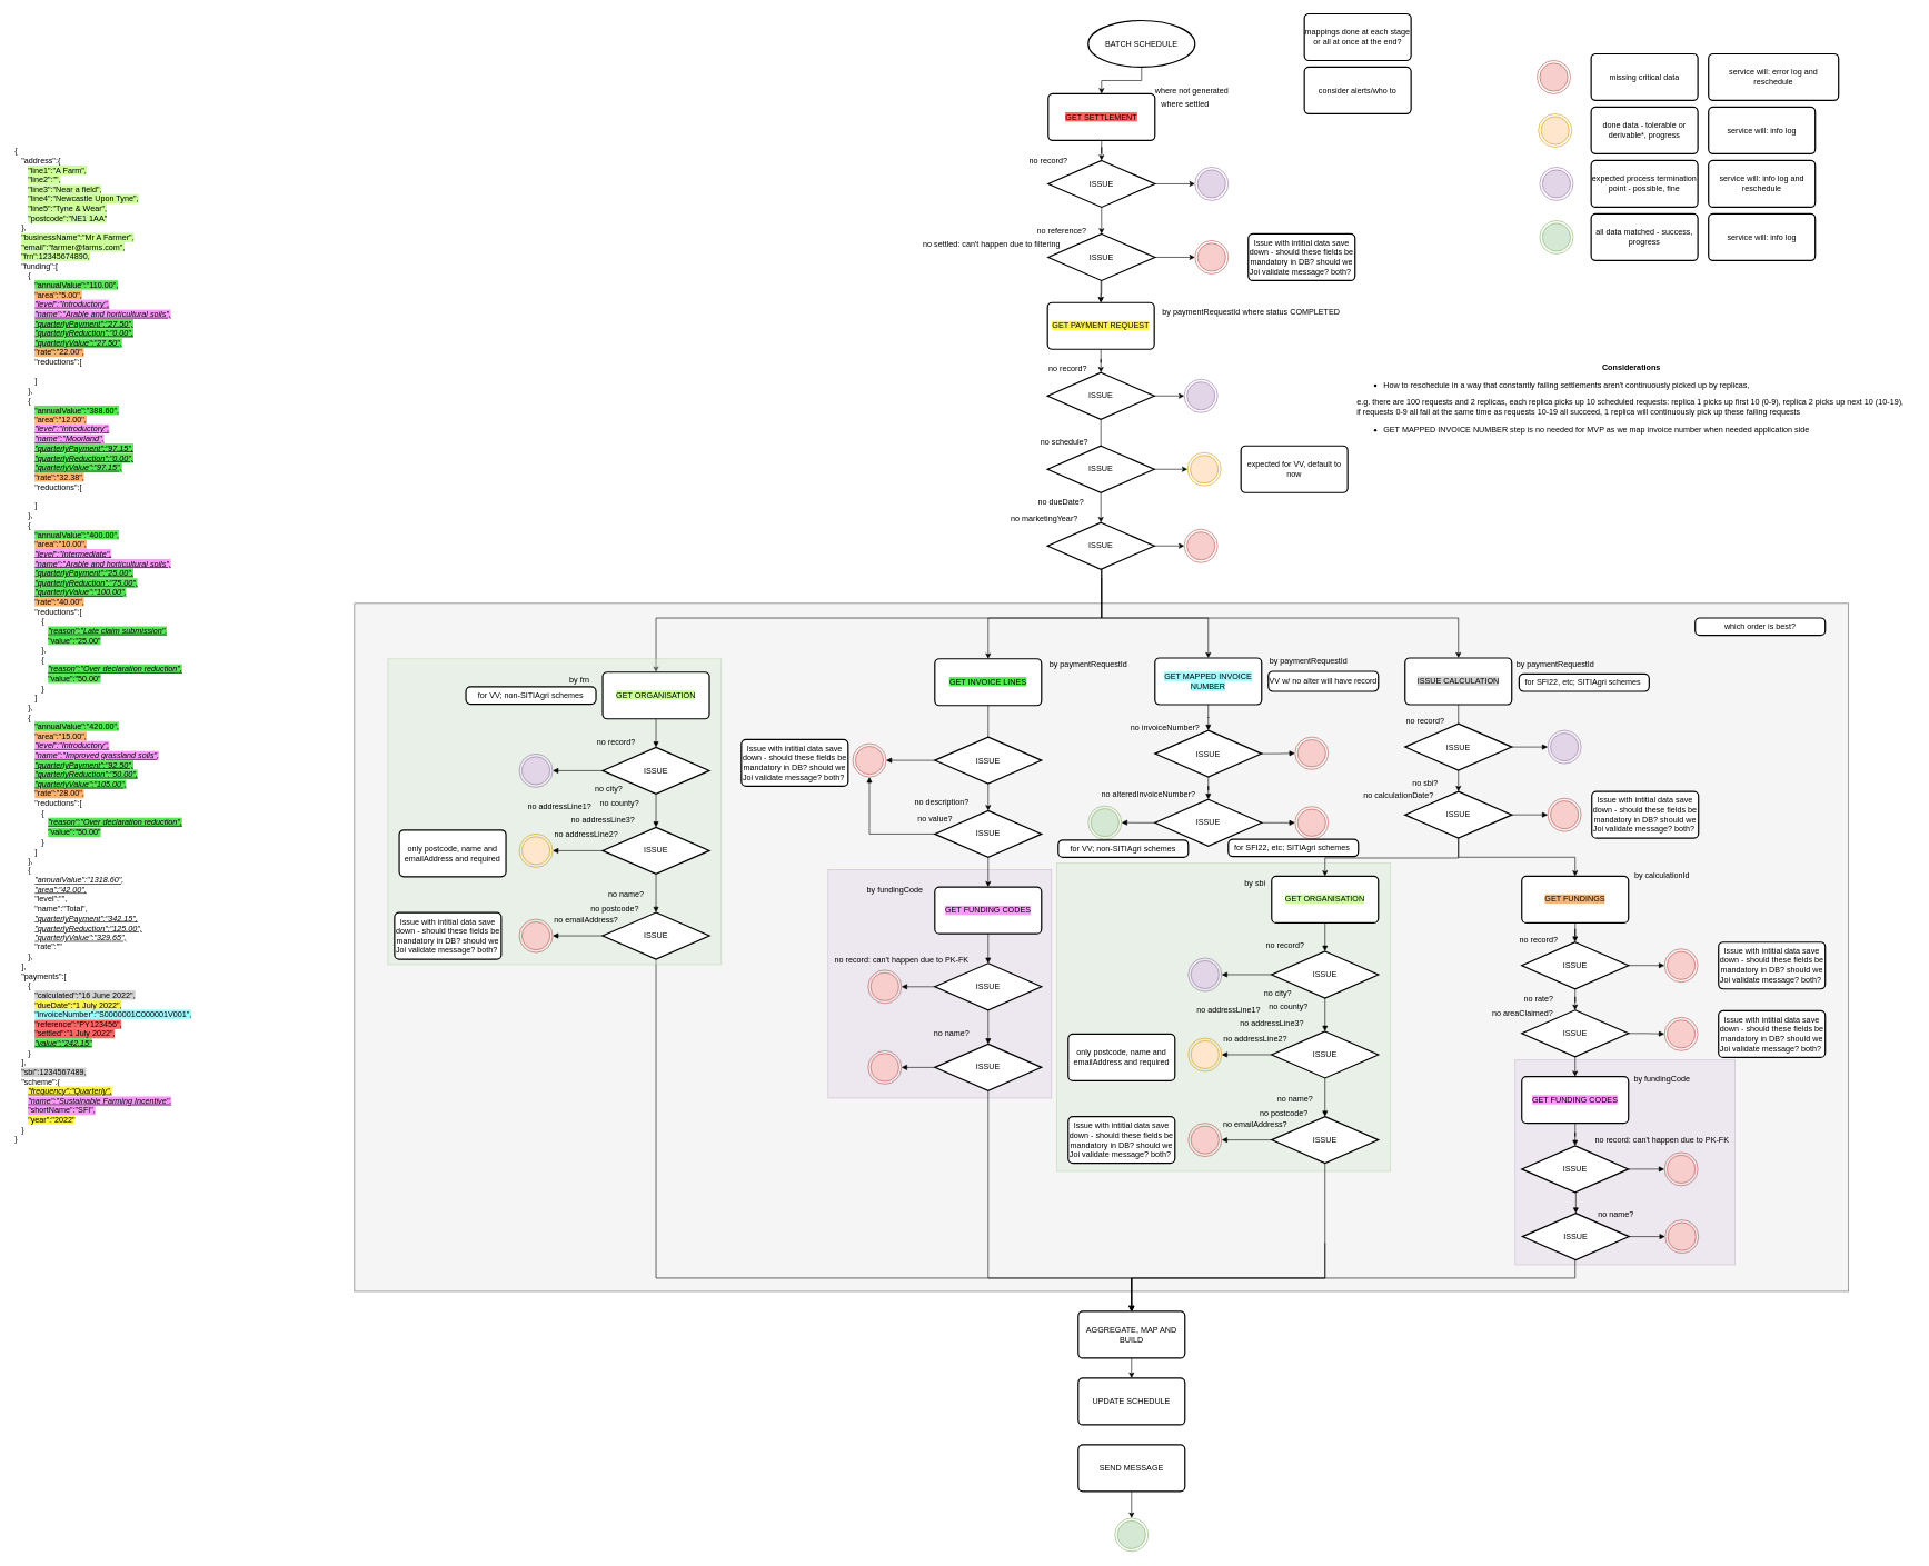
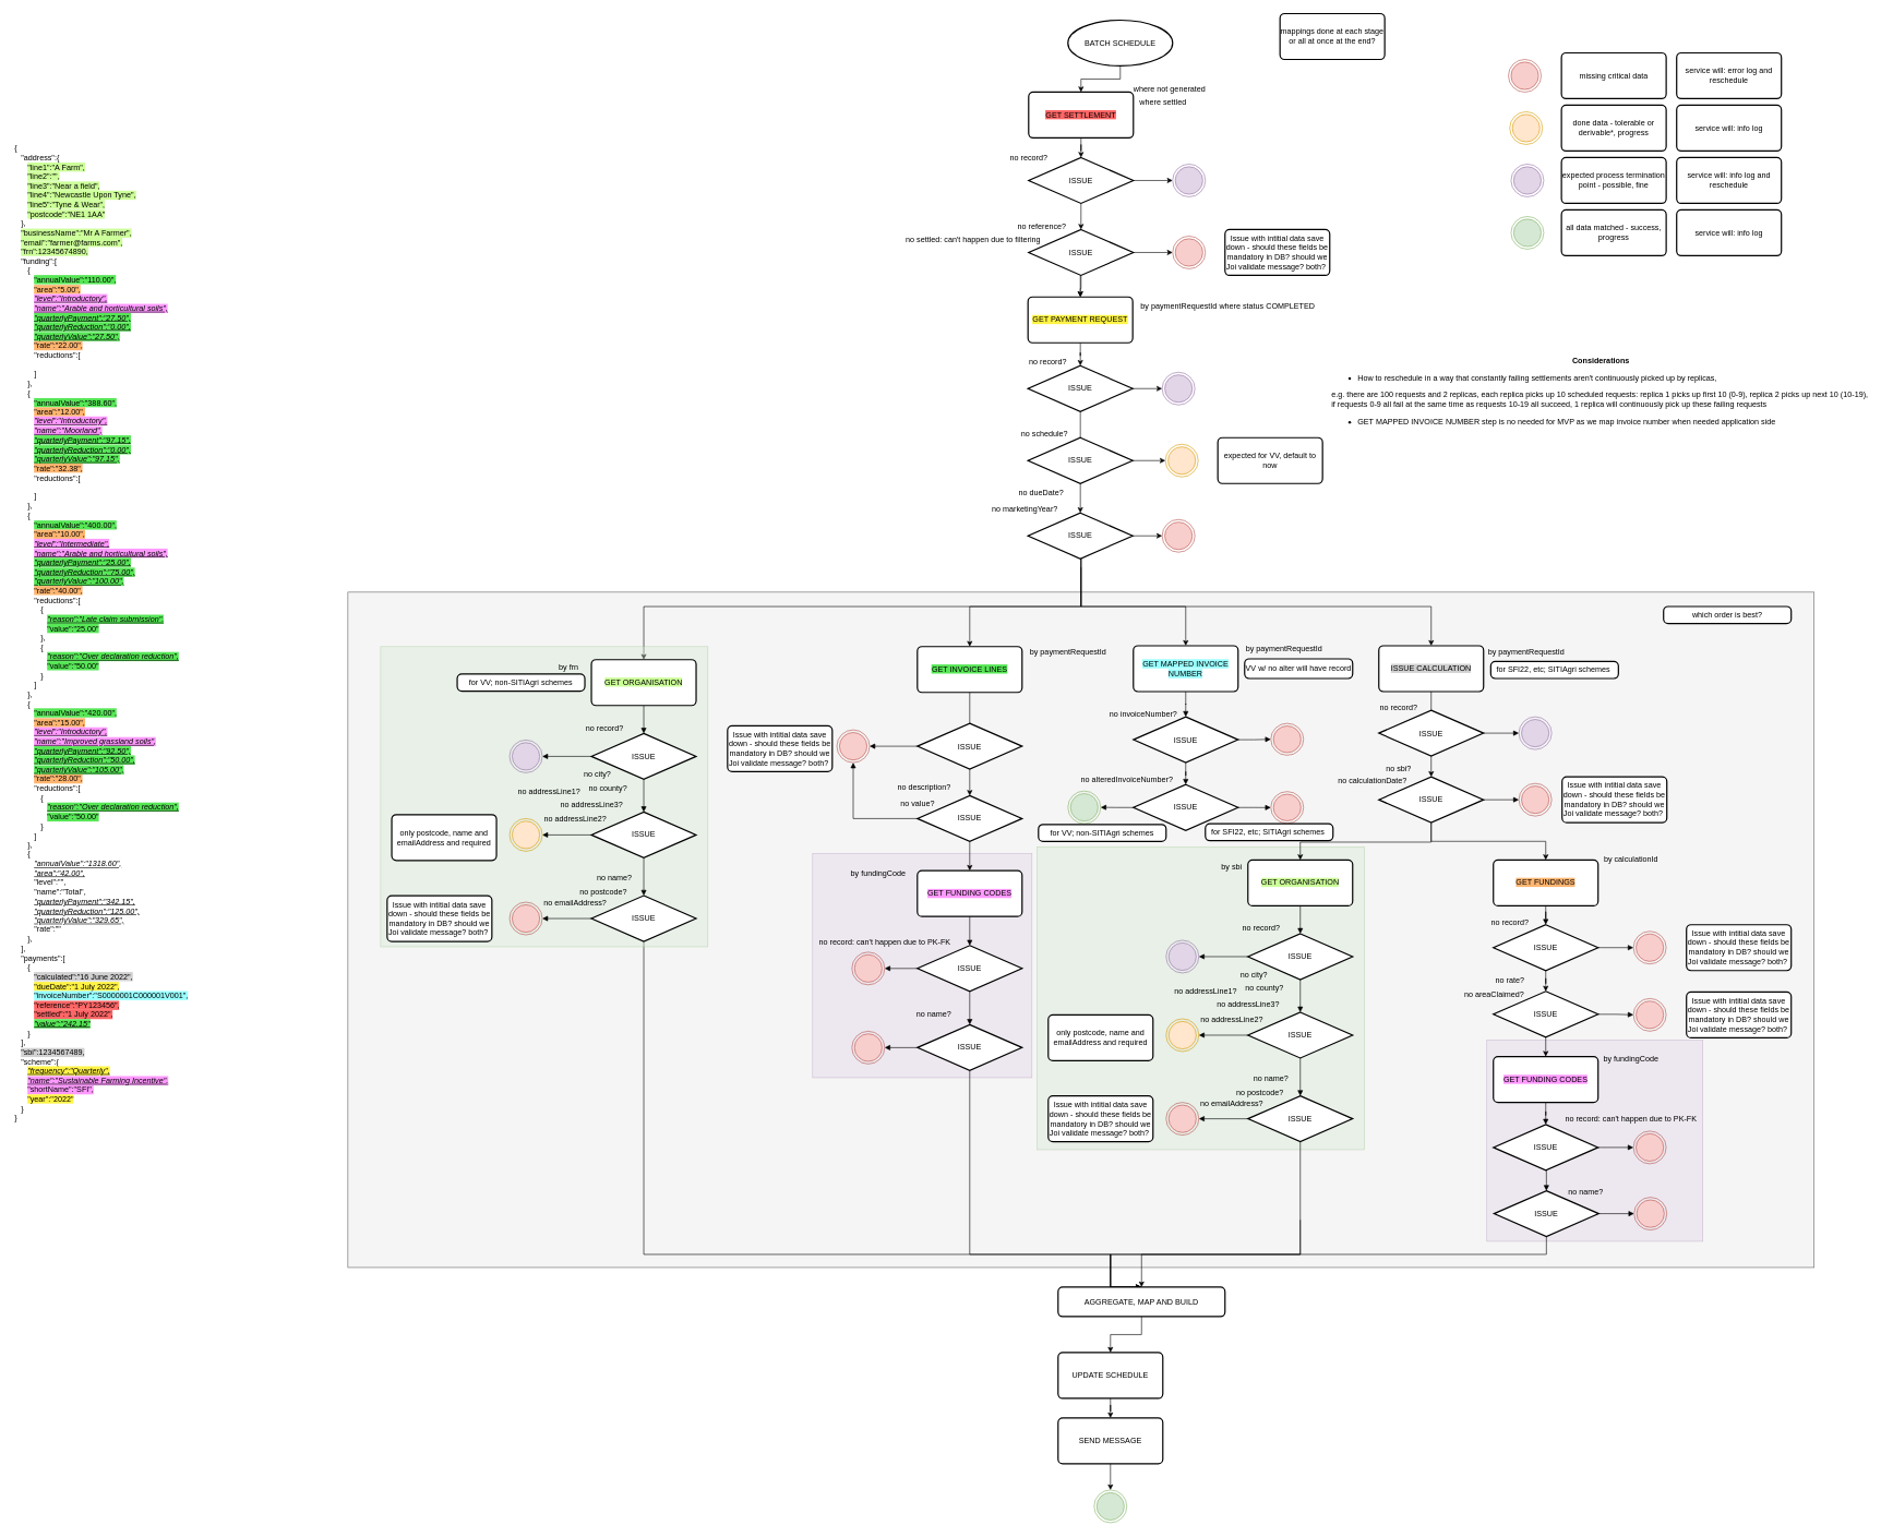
- <mxCell id="206" value="service will: error log and reschedule" style="rounded=1;whiteSpace=wrap;html=1;absoluteArcSize=1;arcSize=14;strokeWidth=2;" parent="1" vertex="1"><mxGeometry x="2561" y="80" width="195" height="70" as="geometry" /></mxCell>
+ <mxCell id="206" value="service will: error log and reschedule" style="rounded=1;whiteSpace=wrap;html=1;absoluteArcSize=1;arcSize=14;strokeWidth=2;" parent="1" vertex="1"><mxGeometry x="2561" y="80" width="160" height="70" as="geometry" /></mxCell>
- <mxCell id="34" value="consider alerts/who to" style="rounded=1;whiteSpace=wrap;html=1;absoluteArcSize=1;arcSize=14;strokeWidth=2;" parent="1" vertex="1"><mxGeometry x="1955" y="100" width="160" height="70" as="geometry" /></mxCell>
- <mxCell id="177" value="AGGREGATE, MAP AND BUILD" style="rounded=1;whiteSpace=wrap;html=1;absoluteArcSize=1;arcSize=14;strokeWidth=2;" parent="1" vertex="1"><mxGeometry x="1616" y="1966" width="160" height="70" as="geometry" /></mxCell>
+ <mxCell id="177" value="AGGREGATE, MAP AND BUILD" style="rounded=1;whiteSpace=wrap;html=1;absoluteArcSize=1;arcSize=14;strokeWidth=2;" parent="1" vertex="1"><mxGeometry x="1616" y="1966" width="255" height="45" as="geometry" /></mxCell>
+ <mxCell id="210" value="" style="edgeStyle=orthogonalEdgeStyle;rounded=0;orthogonalLoop=1;jettySize=auto;html=1;" parent="1" source="211" target="212" edge="1"><mxGeometry relative="1" as="geometry" /></mxCell>
